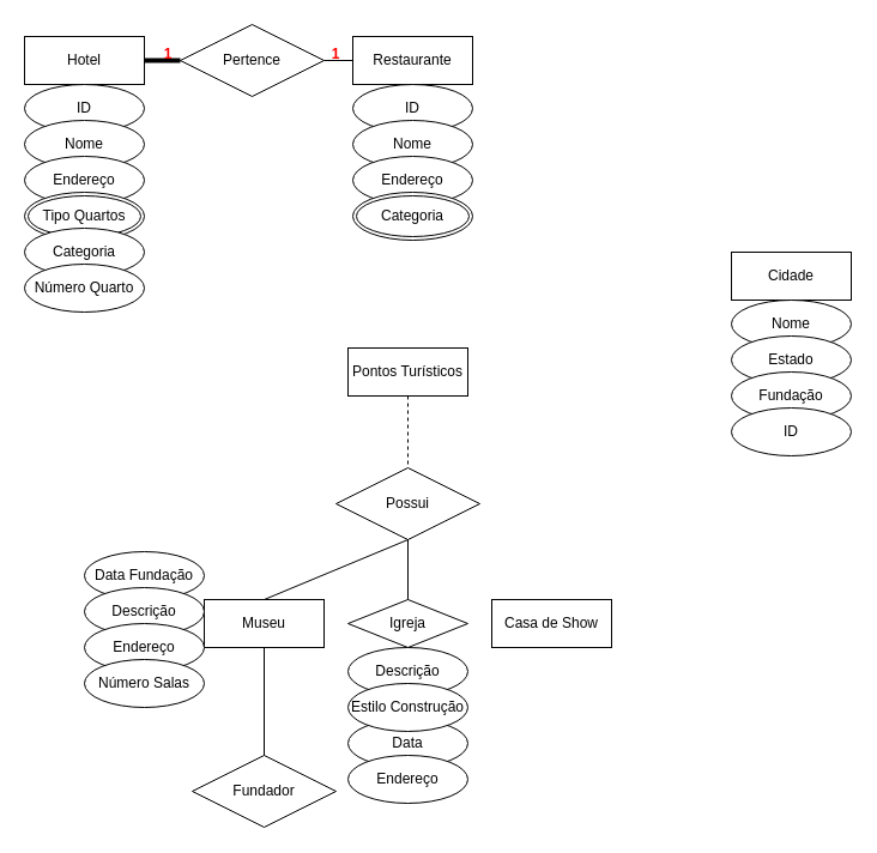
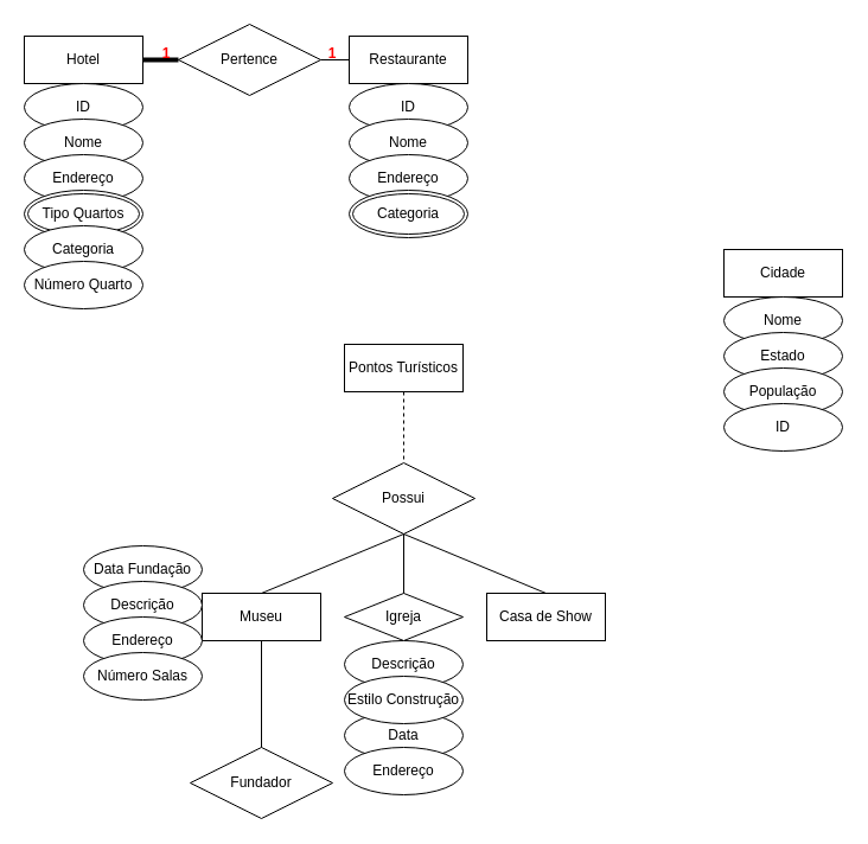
- <mxCell id="12" value="Fundação" style="ellipse;whiteSpace=wrap;html=1;align=center;" vertex="1" parent="1"><mxGeometry x="610" y="310" width="100" height="40" as="geometry" /></mxCell>
+ <mxCell id="12" value="População" style="ellipse;whiteSpace=wrap;html=1;align=center;" vertex="1" parent="1"><mxGeometry x="610" y="310" width="100" height="40" as="geometry" /></mxCell>
+ <mxCell id="31" value="" style="endArrow=none;html=1;rounded=0;fontColor=#FF0000;strokeWidth=1;entryX=0.5;entryY=0;entryDx=0;entryDy=0;exitX=0.5;exitY=1;exitDx=0;exitDy=0;" edge="1" parent="1" source="25" target="27"><mxGeometry relative="1" as="geometry"><mxPoint x="350" y="460" as="sourcePoint" /><mxPoint x="350" y="510" as="targetPoint" /></mxGeometry></mxCell>
